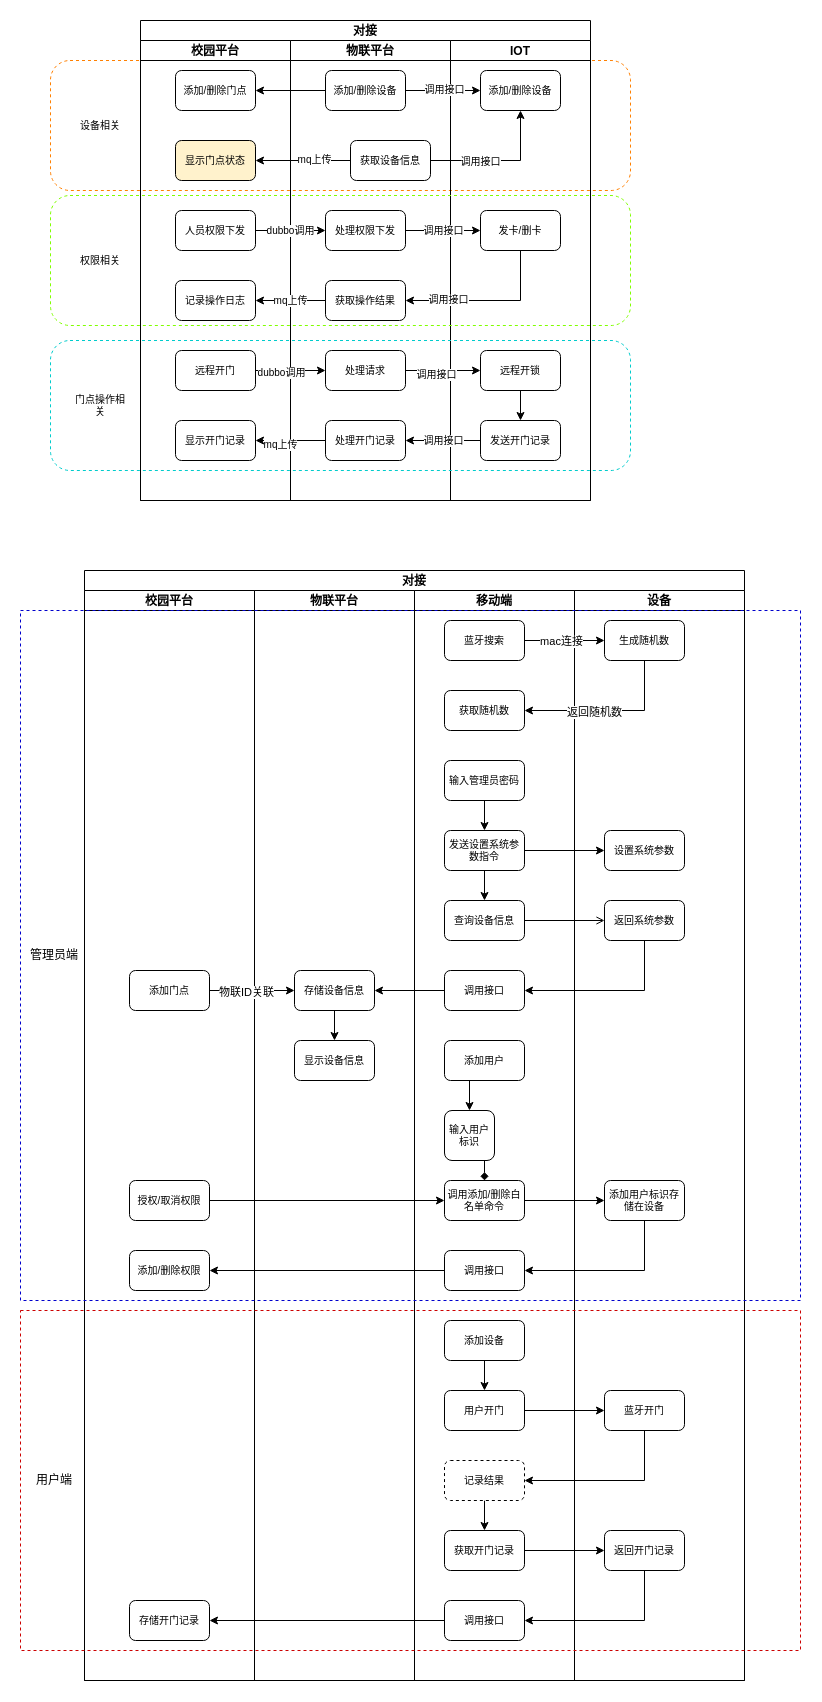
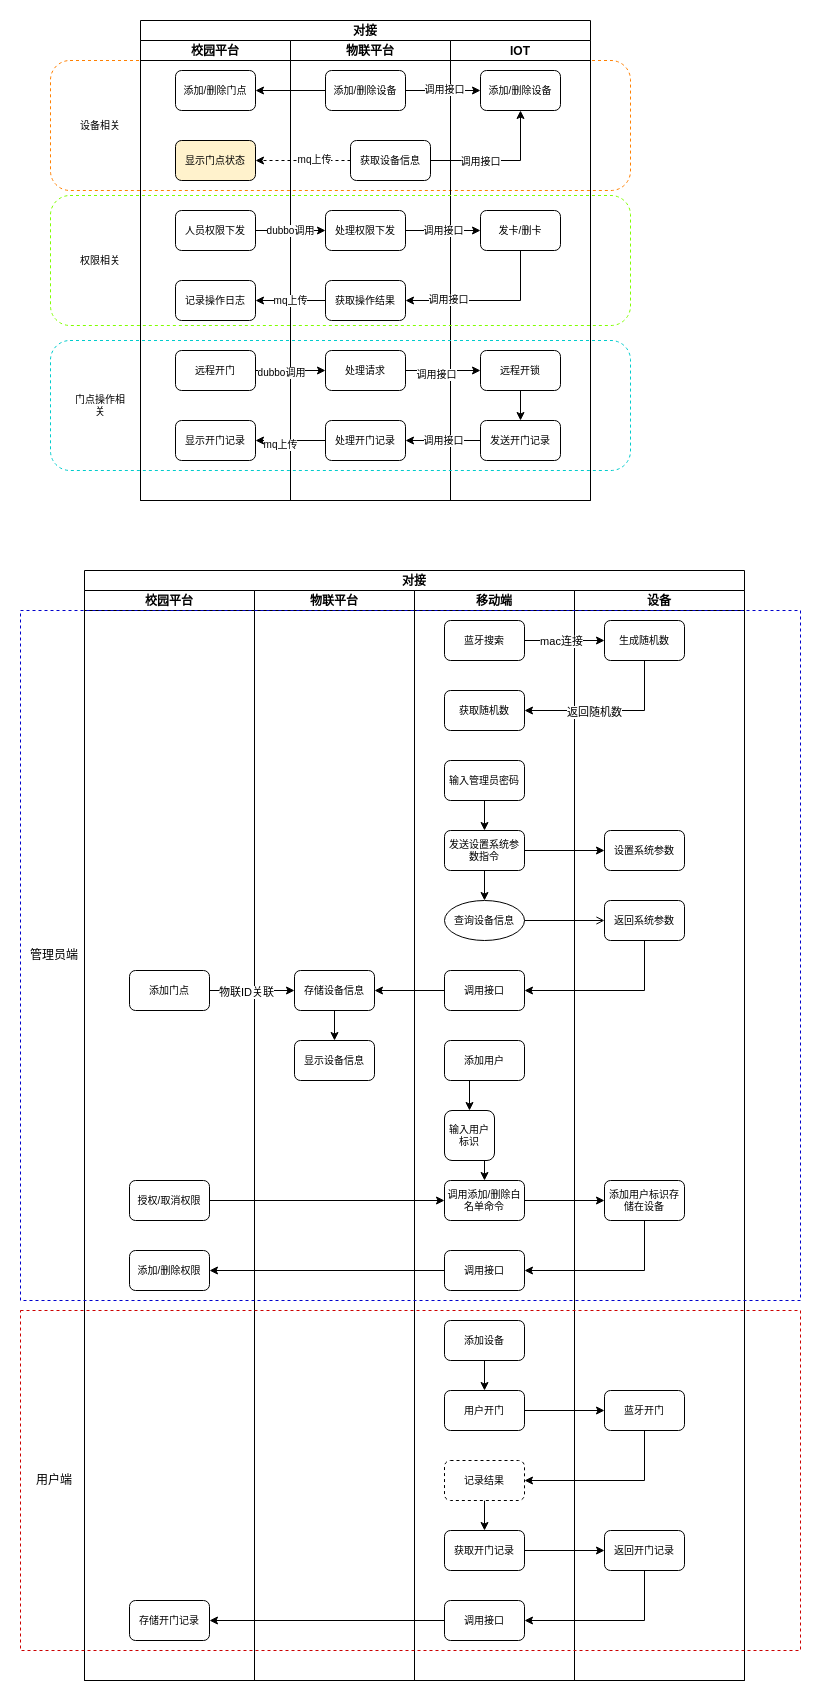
- <mxCell id="29" style="edgeStyle=orthogonalEdgeStyle;rounded=0;orthogonalLoop=1;jettySize=auto;html=1;exitX=0;exitY=0.5;exitDx=0;exitDy=0;entryX=1;entryY=0.5;entryDx=0;entryDy=0;fontSize=10;" parent="3" source="13" target="6" edge="1"><mxGeometry relative="1" as="geometry" /></mxCell>
+ <mxCell id="29" style="edgeStyle=orthogonalEdgeStyle;rounded=0;orthogonalLoop=1;jettySize=auto;html=1;exitX=0;exitY=0.5;exitDx=0;exitDy=0;entryX=1;entryY=0.5;entryDx=0;entryDy=0;fontSize=10;dashed=1;" parent="3" source="13" target="6" edge="1"><mxGeometry relative="1" as="geometry" /></mxCell>
- <mxCell id="67" value="查询设备信息" style="rounded=1;whiteSpace=wrap;html=1;fontSize=10;" vertex="1" parent="59"><mxGeometry x="30" y="310" width="80" height="40" as="geometry" /></mxCell>
+ <mxCell id="67" value="查询设备信息" style="ellipse;whiteSpace=wrap;html=1;fontSize=10;" vertex="1" parent="59"><mxGeometry x="30" y="310" width="80" height="40" as="geometry" /></mxCell>
- <mxCell id="71" style="edgeStyle=orthogonalEdgeStyle;rounded=0;orthogonalLoop=1;jettySize=auto;html=1;exitX=0.5;exitY=1;exitDx=0;exitDy=0;entryX=0.5;entryY=0;entryDx=0;entryDy=0;startArrow=none;startFill=0;endArrow=diamond;endFill=1;" edge="1" parent="59" source="72" target="73"><mxGeometry relative="1" as="geometry" /></mxCell>
+ <mxCell id="71" style="edgeStyle=orthogonalEdgeStyle;rounded=0;orthogonalLoop=1;jettySize=auto;html=1;exitX=0.5;exitY=1;exitDx=0;exitDy=0;entryX=0.5;entryY=0;entryDx=0;entryDy=0;startArrow=none;startFill=0;endArrow=classic;endFill=1;" edge="1" parent="59" source="72" target="73"><mxGeometry relative="1" as="geometry" /></mxCell>
